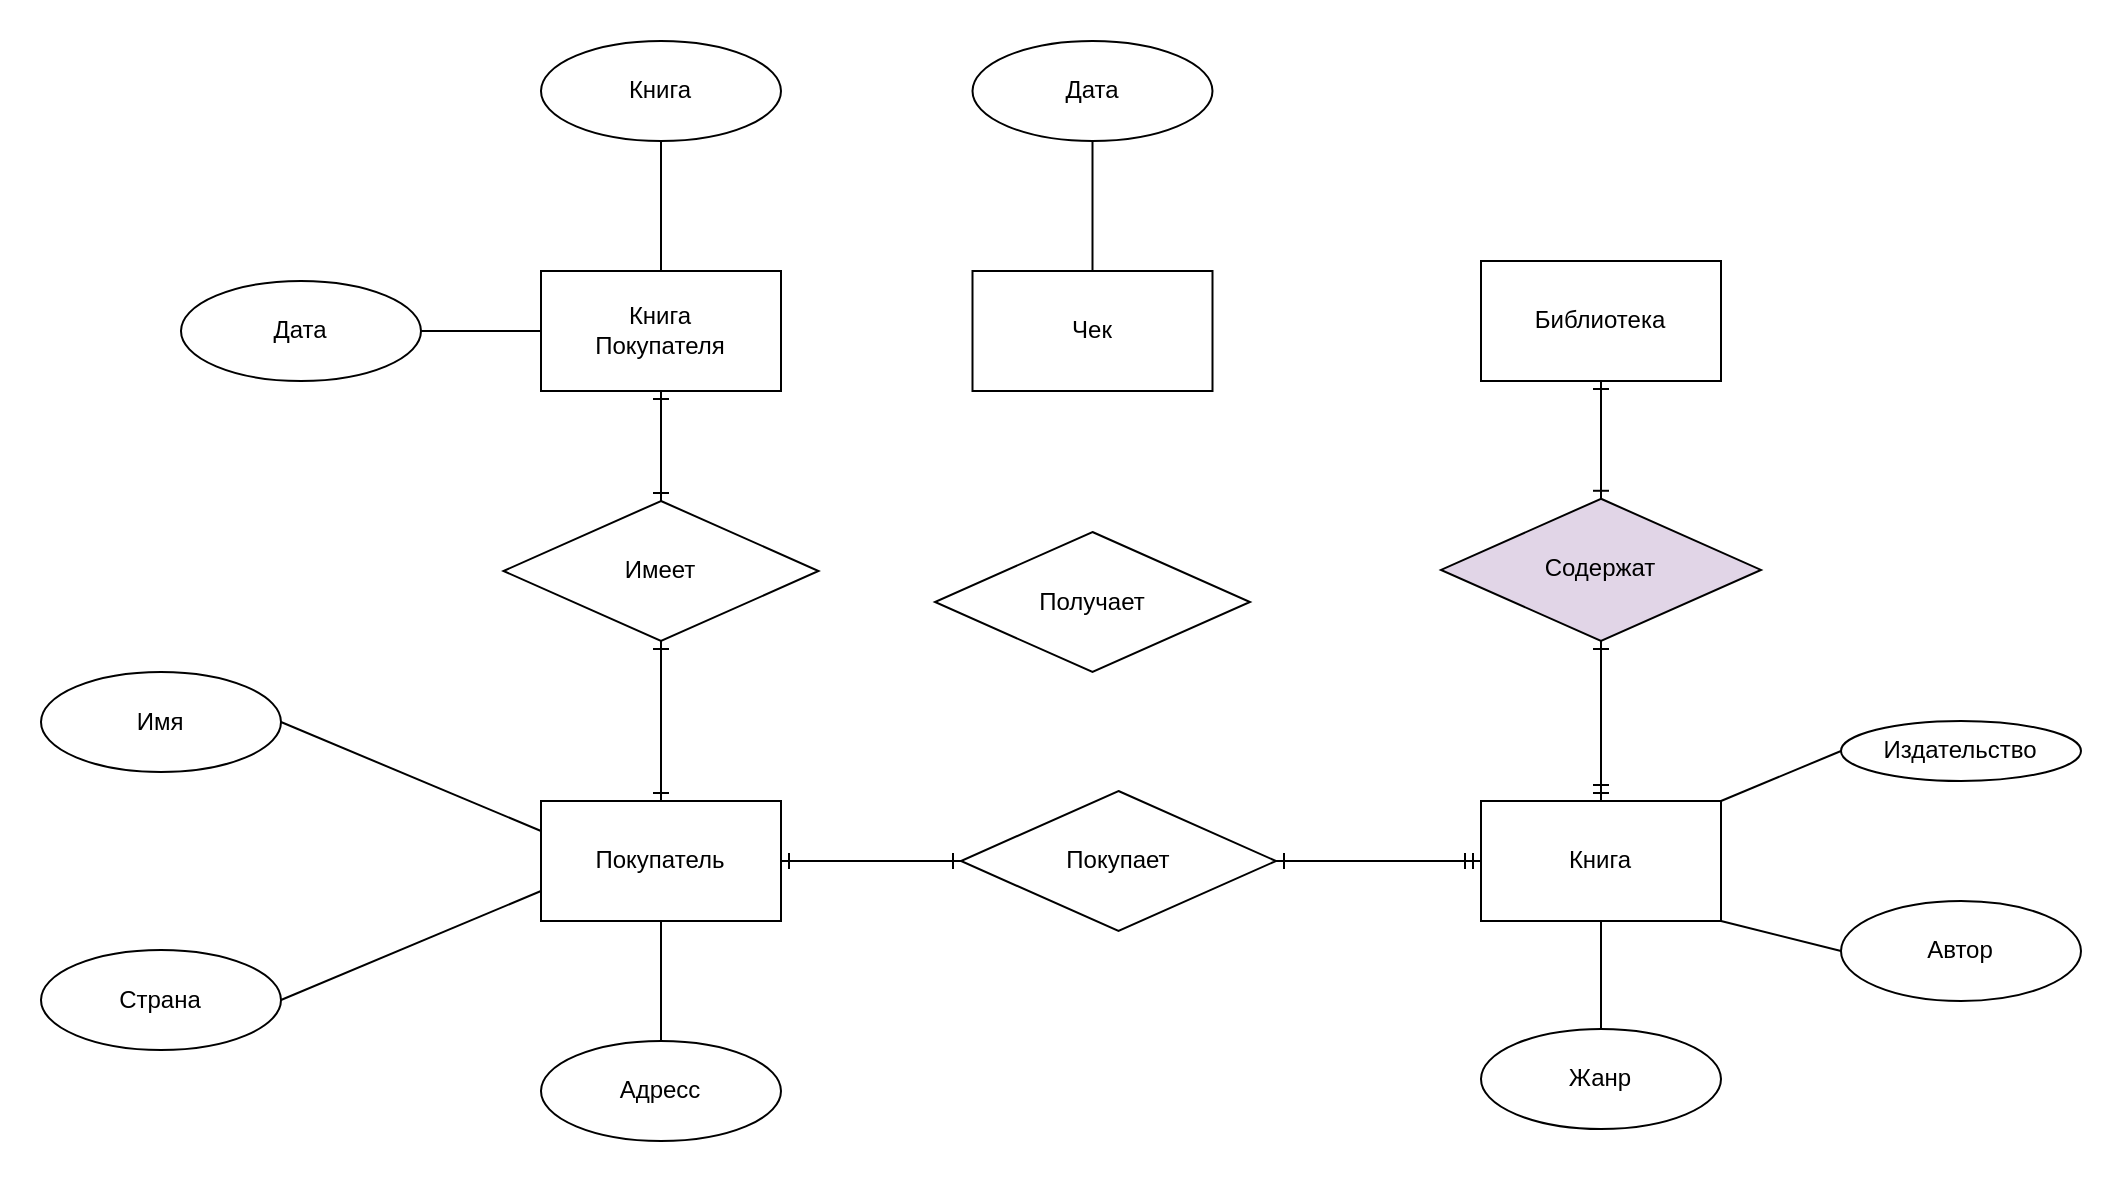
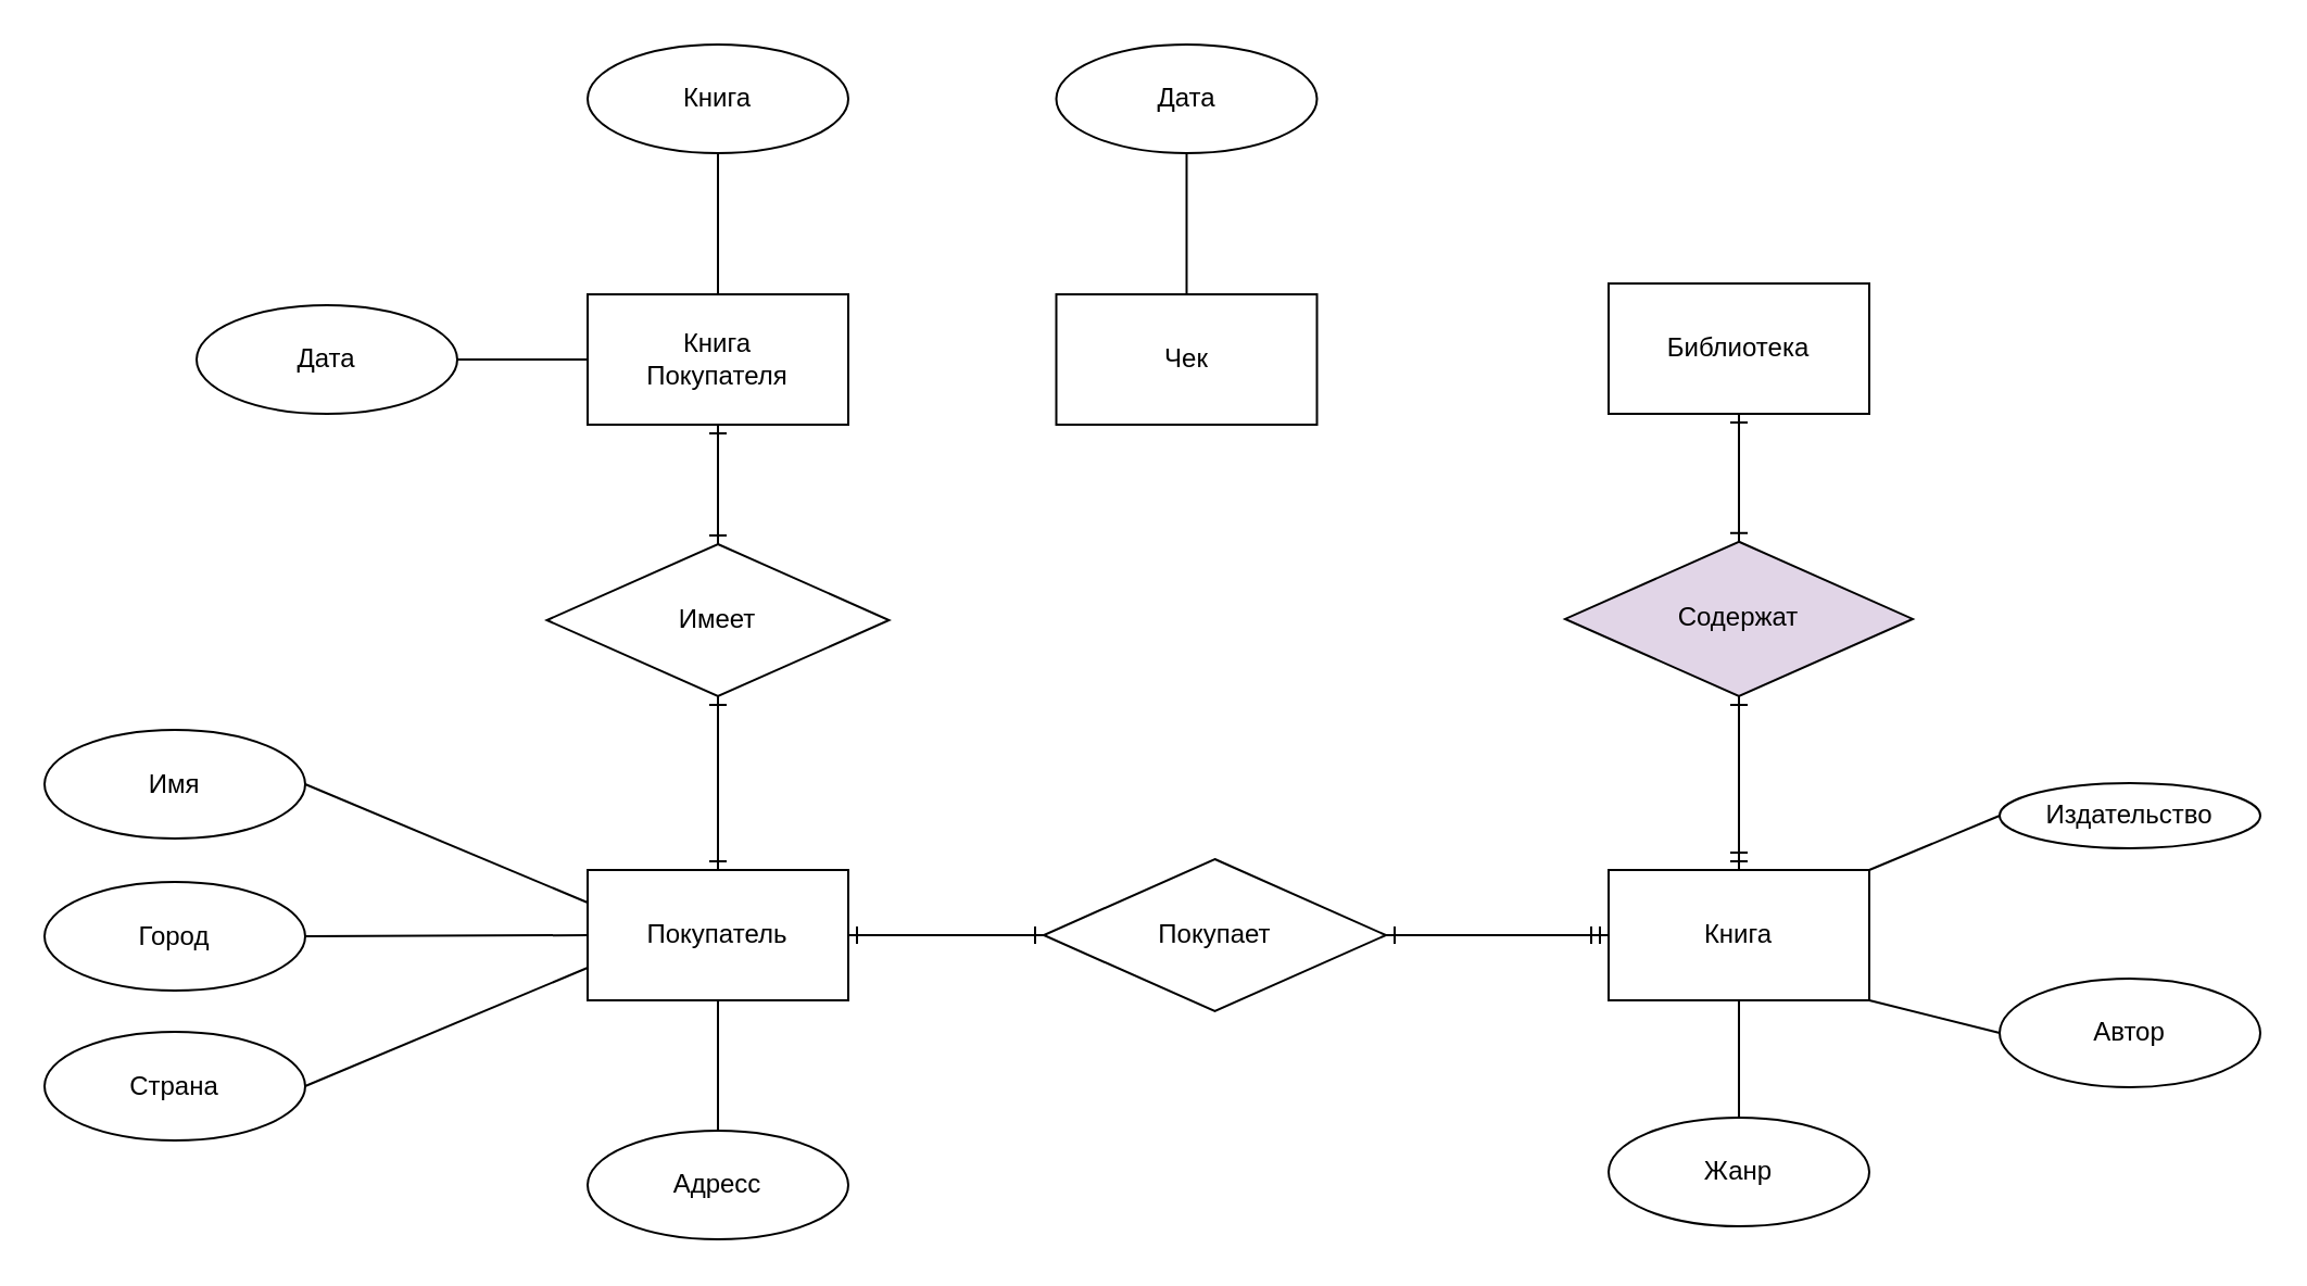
- <mxCell id="34" value="Получает" style="rhombus;whiteSpace=wrap;html=1;container=0;" vertex="1" parent="1"><mxGeometry x="467" y="265.5" width="157.5" height="70" as="geometry" /></mxCell>
+ <mxCell id="23" value="Город" style="ellipse;whiteSpace=wrap;html=1;container=0;" vertex="1" parent="1"><mxGeometry x="20" y="405.5" width="120" height="50" as="geometry" /></mxCell>
+ <mxCell id="24" style="edgeStyle=none;rounded=0;orthogonalLoop=1;jettySize=auto;html=1;exitX=0;exitY=0.5;exitDx=0;exitDy=0;entryX=1;entryY=0.5;entryDx=0;entryDy=0;endArrow=none;endFill=0;" edge="1" parent="1" source="2" target="23"><mxGeometry relative="1" as="geometry" /></mxCell>
